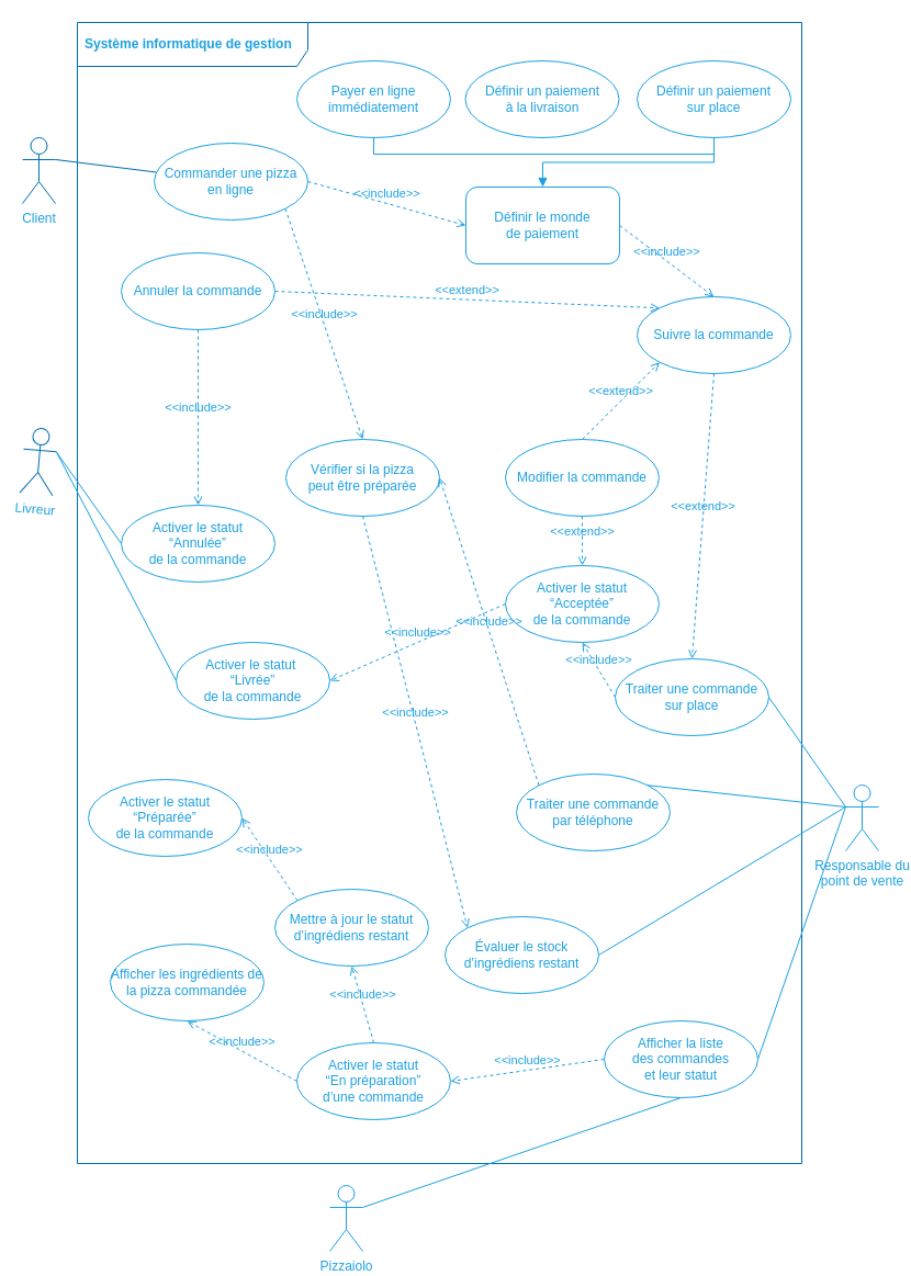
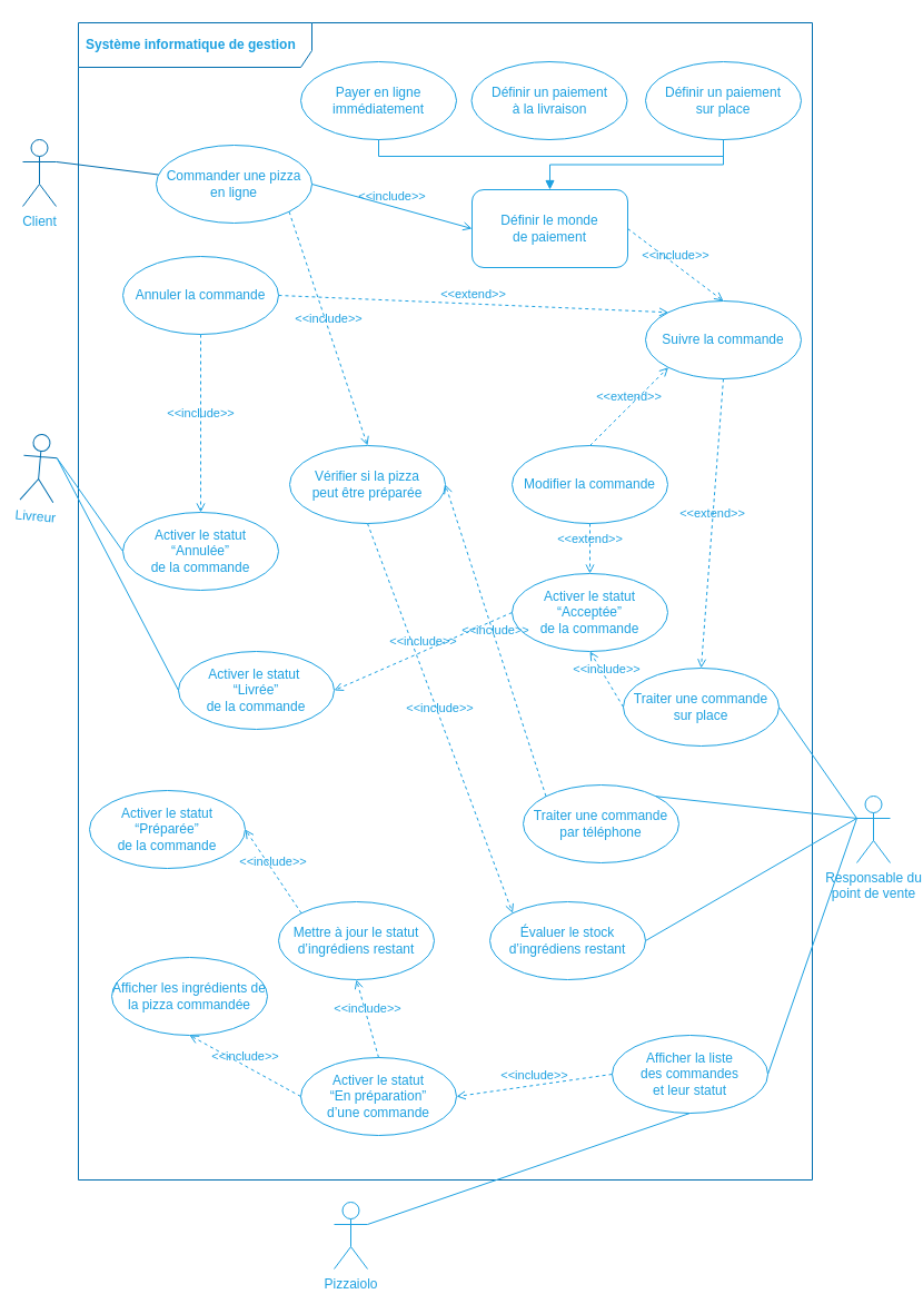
- <mxCell id="16" value="&lt;font color=&quot;#1da1e1&quot;&gt;&amp;lt;&amp;lt;include&amp;gt;&amp;gt;&lt;/font&gt;" style="html=1;verticalAlign=bottom;labelBackgroundColor=none;endArrow=open;endFill=0;dashed=1;strokeColor=#1DA1E1;entryX=0;entryY=0.5;entryDx=0;entryDy=0;exitX=1;exitY=0.5;exitDx=0;exitDy=0;" edge="1" parent="3" source="9" target="15"><mxGeometry width="160" relative="1" as="geometry"><mxPoint x="580" y="155" as="sourcePoint" /><mxPoint x="680" y="154" as="targetPoint" /></mxGeometry></mxCell>
+ <mxCell id="16" value="&lt;font color=&quot;#1da1e1&quot;&gt;&amp;lt;&amp;lt;include&amp;gt;&amp;gt;&lt;/font&gt;" style="html=1;verticalAlign=bottom;labelBackgroundColor=none;endArrow=open;endFill=0;dashed=0;strokeColor=#1DA1E1;entryX=0;entryY=0.5;entryDx=0;entryDy=0;exitX=1;exitY=0.5;exitDx=0;exitDy=0;" edge="1" parent="3" source="9" target="15"><mxGeometry width="160" relative="1" as="geometry"><mxPoint x="580" y="155" as="sourcePoint" /><mxPoint x="680" y="154" as="targetPoint" /></mxGeometry></mxCell>
- <mxCell id="23" value="&lt;font color=&quot;#1da1e1&quot;&gt;Évaluer le stock d’ingrédiens restant&lt;/font&gt;" style="ellipse;whiteSpace=wrap;html=1;fillColor=none;strokeColor=#1DA1E1;" vertex="1" parent="3"><mxGeometry x="405" y="835" width="140" height="70" as="geometry" /></mxCell>
+ <mxCell id="23" value="&lt;font color=&quot;#1da1e1&quot;&gt;Évaluer le stock d’ingrédiens restant&lt;/font&gt;" style="ellipse;whiteSpace=wrap;html=1;fillColor=none;strokeColor=#1DA1E1;" vertex="1" parent="3"><mxGeometry x="440" y="810" width="140" height="70" as="geometry" /></mxCell>
